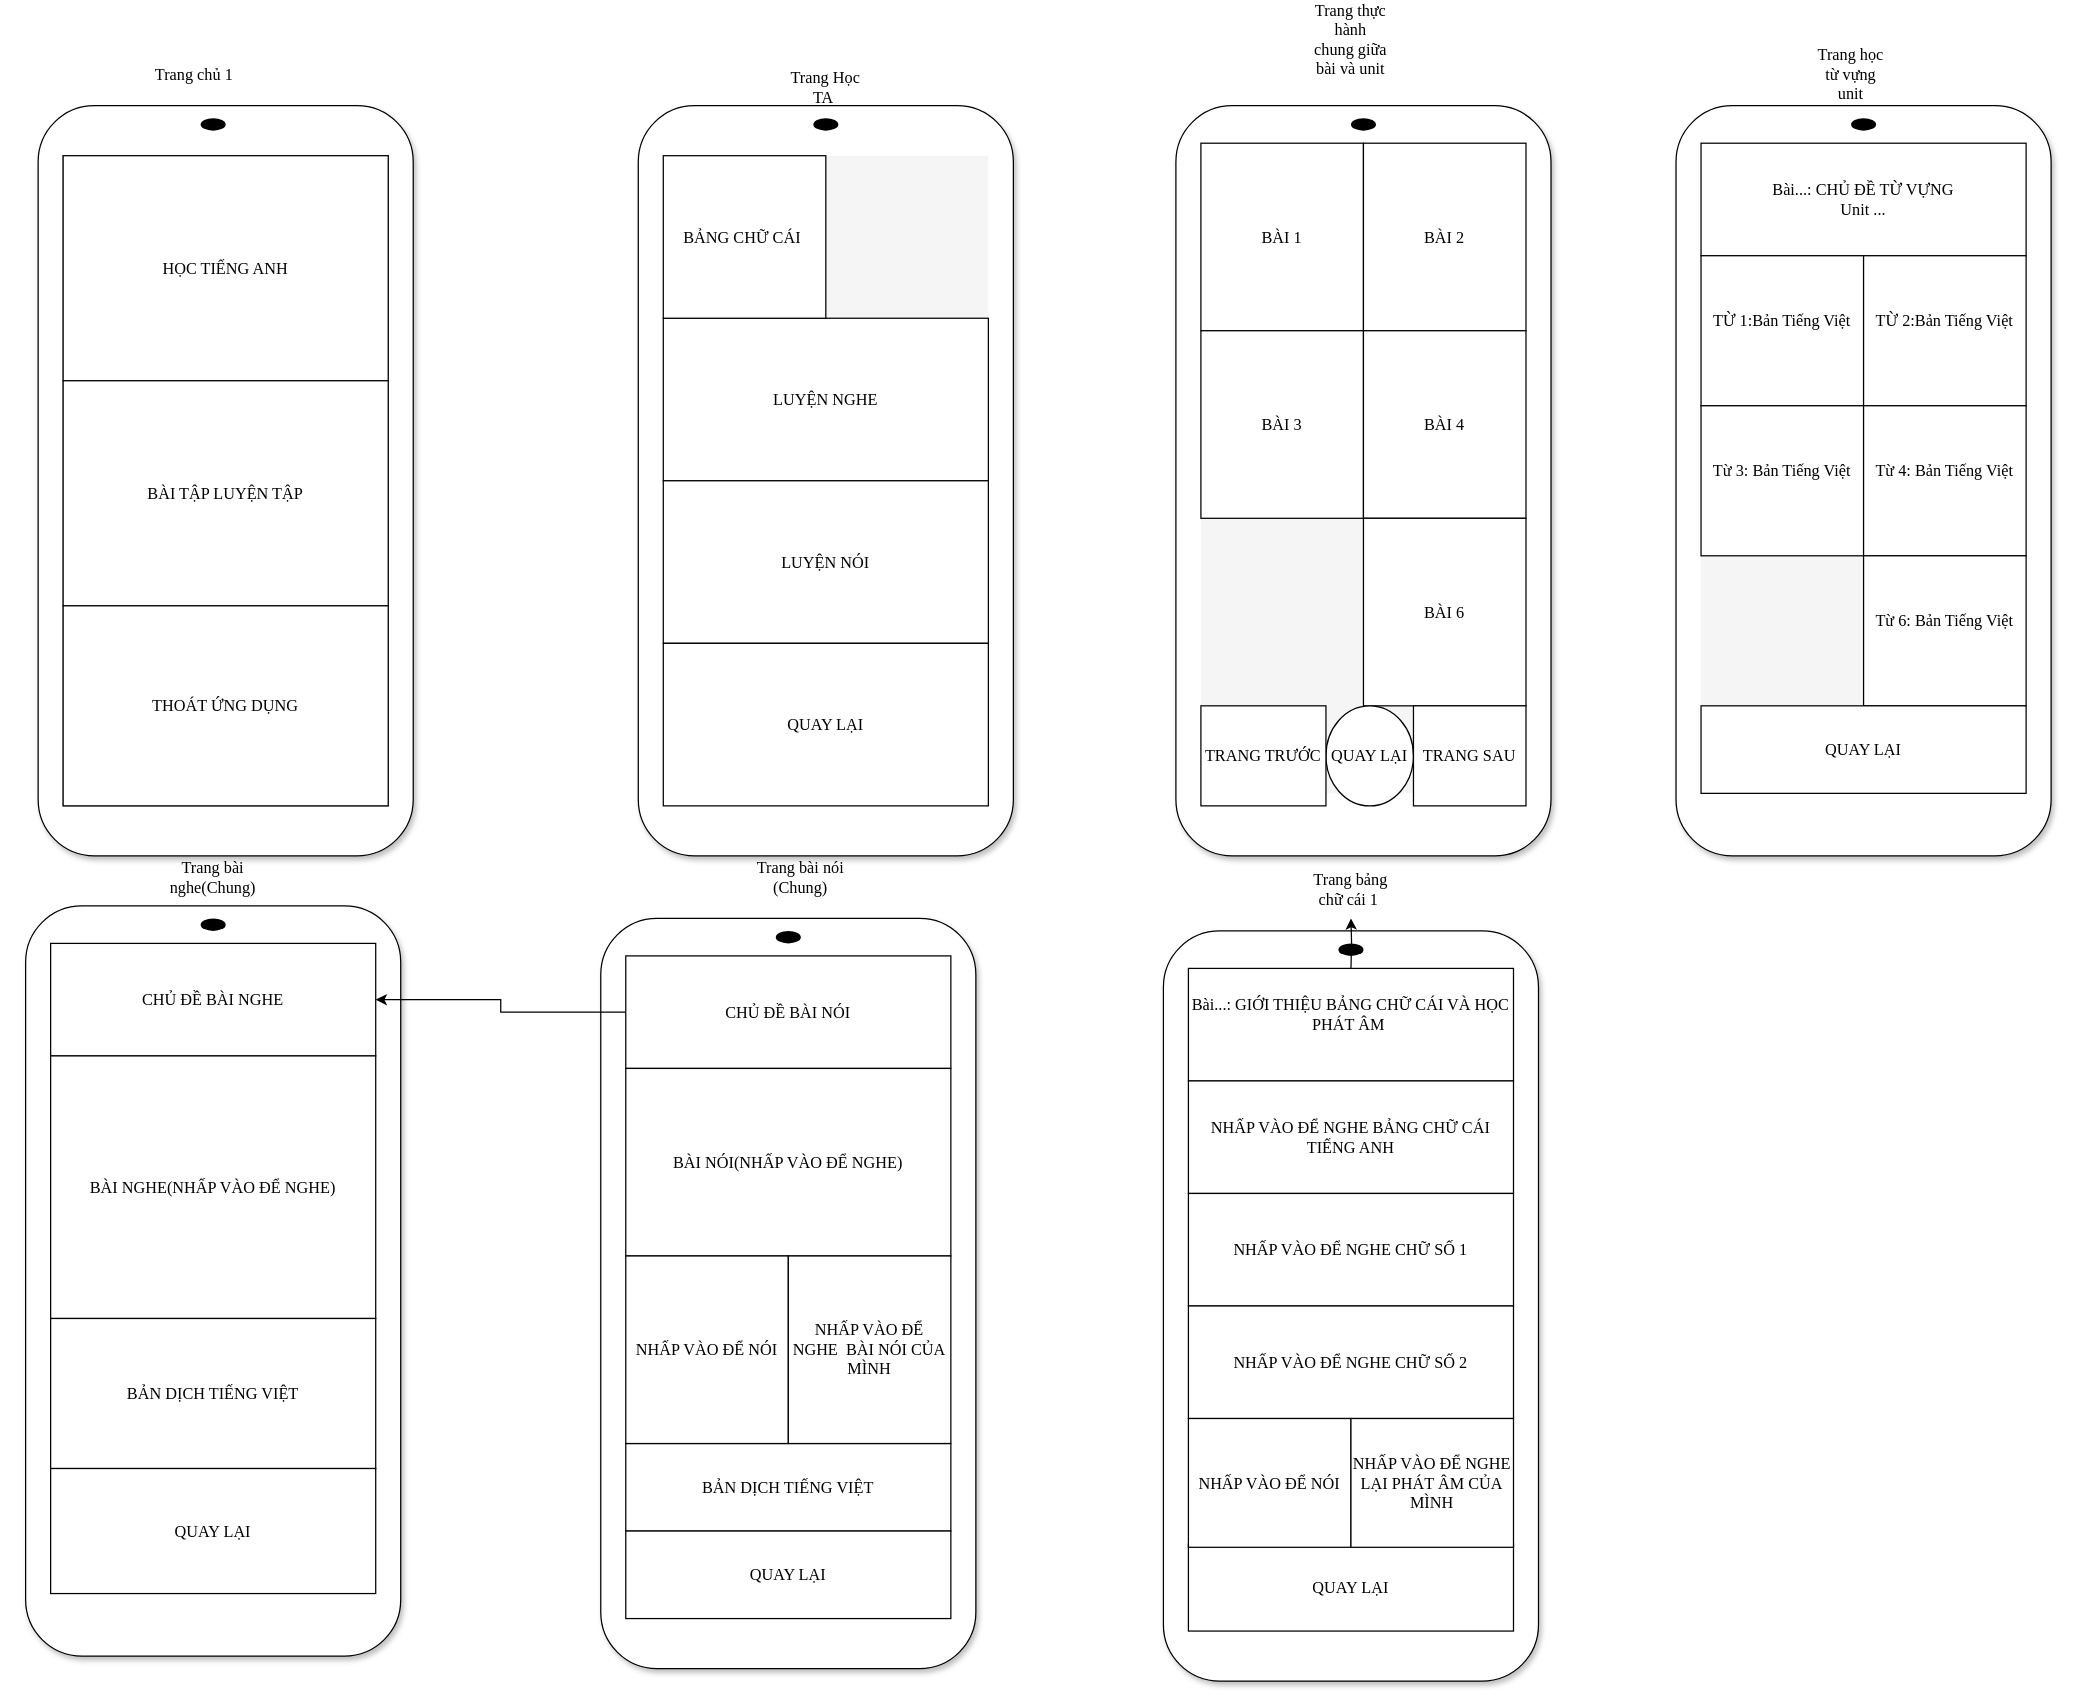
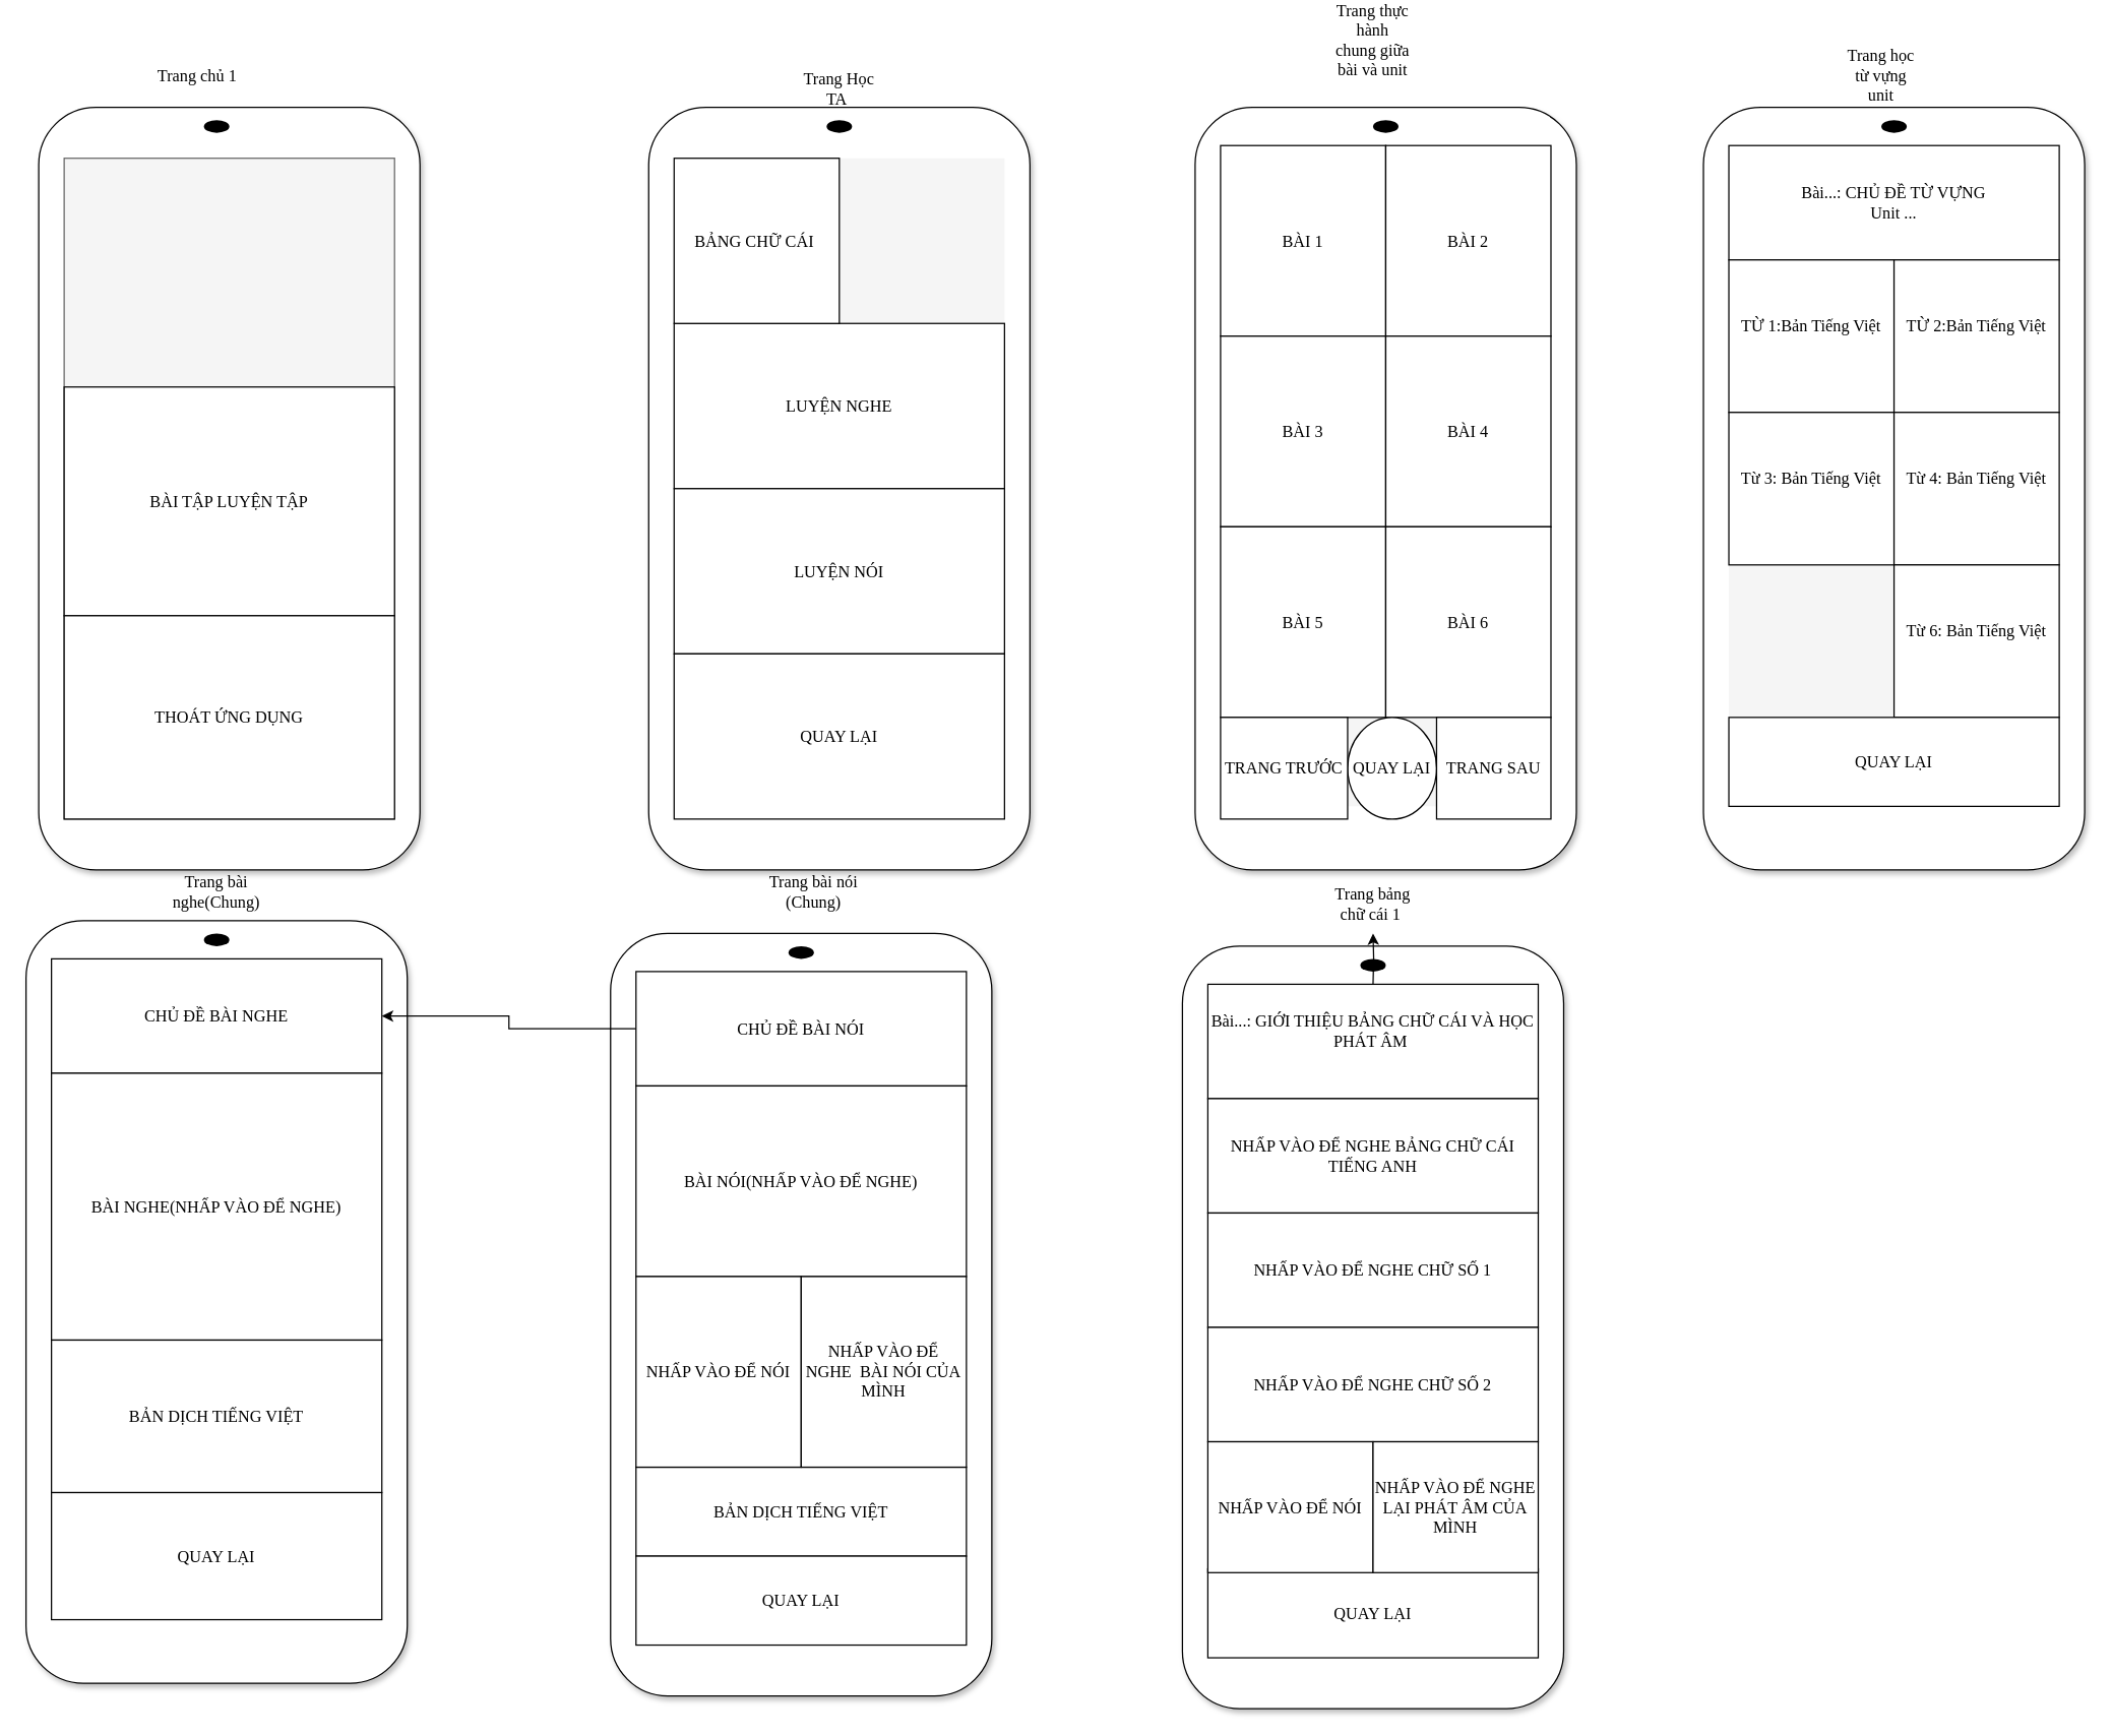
- <mxCell id="5" value="&lt;font&gt;HỌC TIẾNG ANH&lt;/font&gt;" style="rounded=0;whiteSpace=wrap;html=1;fontFamily=Times New Roman;fontSize=13;" parent="1" vertex="1"><mxGeometry x="50" y="120" width="260" height="180" as="geometry" /></mxCell>
+ <mxCell id="23" value="BÀI 5" style="rounded=0;whiteSpace=wrap;html=1;fontFamily=Times New Roman;fontSize=13;" parent="1" vertex="1"><mxGeometry x="960" y="410" width="130" height="150" as="geometry" /></mxCell>
